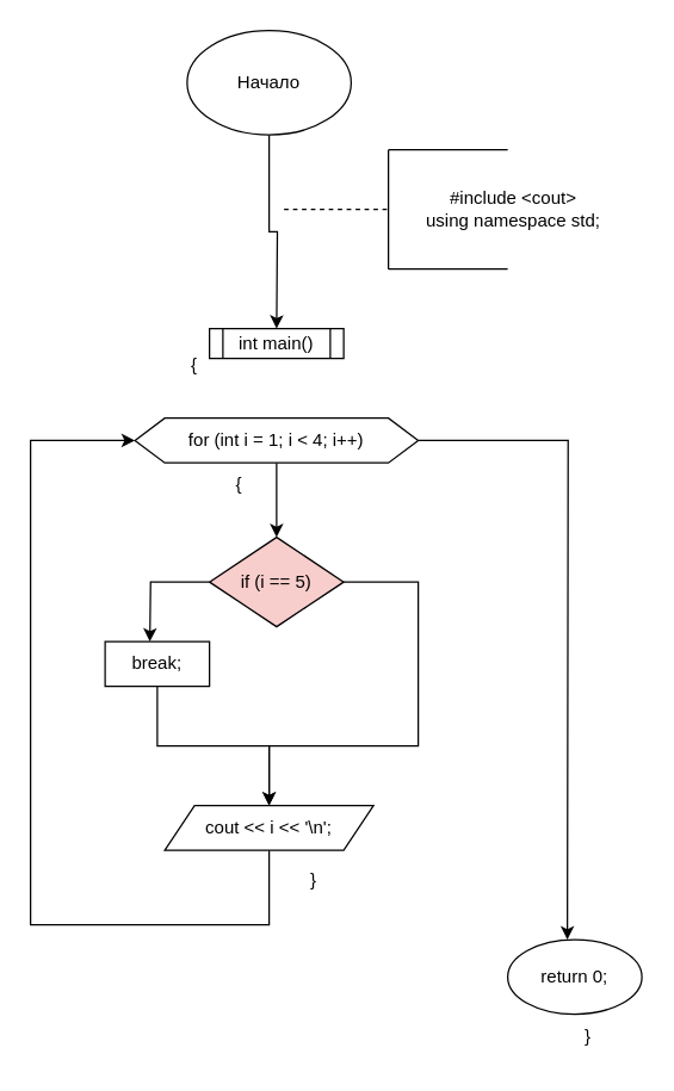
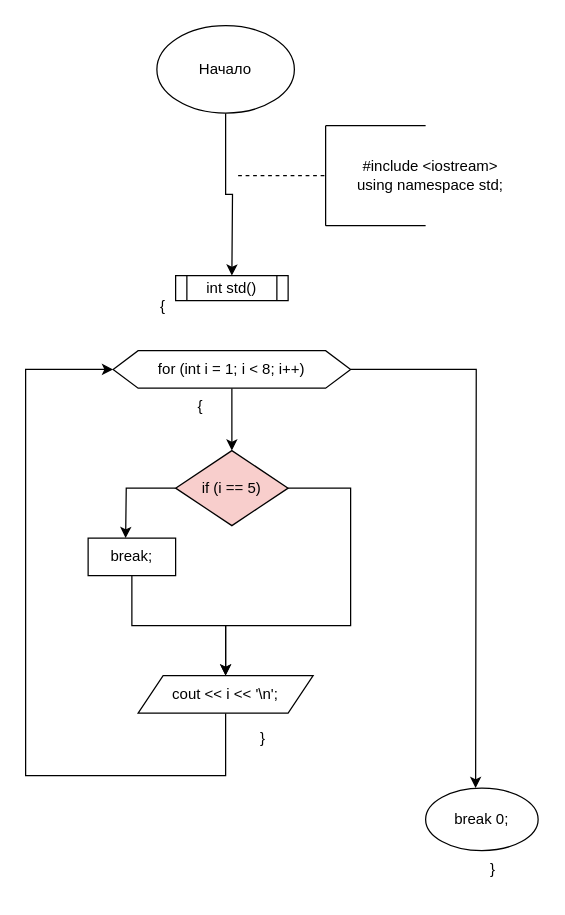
- <mxCell id="8" value="&lt;div&gt;#include &amp;lt;cout&amp;gt;&lt;/div&gt;&lt;div&gt;using namespace std;&lt;/div&gt;" style="text;html=1;align=center;verticalAlign=middle;whiteSpace=wrap;rounded=0;" vertex="1" parent="1"><mxGeometry x="274" y="110" width="140" height="60" as="geometry" /></mxCell>
+ <mxCell id="8" value="&lt;div&gt;#include &amp;lt;iostream&amp;gt;&lt;/div&gt;&lt;div&gt;using namespace std;&lt;/div&gt;" style="text;html=1;align=center;verticalAlign=middle;whiteSpace=wrap;rounded=0;" vertex="1" parent="1"><mxGeometry x="274" y="110" width="140" height="60" as="geometry" /></mxCell>
- <mxCell id="9" value="int main()" style="shape=process;whiteSpace=wrap;html=1;backgroundOutline=1;" vertex="1" parent="1"><mxGeometry x="140" y="220" width="90" height="20" as="geometry" /></mxCell>
+ <mxCell id="9" value="int std()" style="shape=process;whiteSpace=wrap;html=1;backgroundOutline=1;" vertex="1" parent="1"><mxGeometry x="140" y="220" width="90" height="20" as="geometry" /></mxCell>
- <mxCell id="12" value="for (int i = 1; i &amp;lt; 4; i++)" style="shape=hexagon;perimeter=hexagonPerimeter2;whiteSpace=wrap;html=1;fixedSize=1;" vertex="1" parent="1"><mxGeometry x="90" y="280" width="190" height="30" as="geometry" /></mxCell>
+ <mxCell id="12" value="for (int i = 1; i &amp;lt; 8; i++)" style="shape=hexagon;perimeter=hexagonPerimeter2;whiteSpace=wrap;html=1;fixedSize=1;" vertex="1" parent="1"><mxGeometry x="90" y="280" width="190" height="30" as="geometry" /></mxCell>
- <mxCell id="23" value="return 0;" style="ellipse;whiteSpace=wrap;html=1;" vertex="1" parent="1"><mxGeometry x="340" y="630" width="90" height="50" as="geometry" /></mxCell>
+ <mxCell id="23" value="break 0;" style="ellipse;whiteSpace=wrap;html=1;" vertex="1" parent="1"><mxGeometry x="340" y="630" width="90" height="50" as="geometry" /></mxCell>
